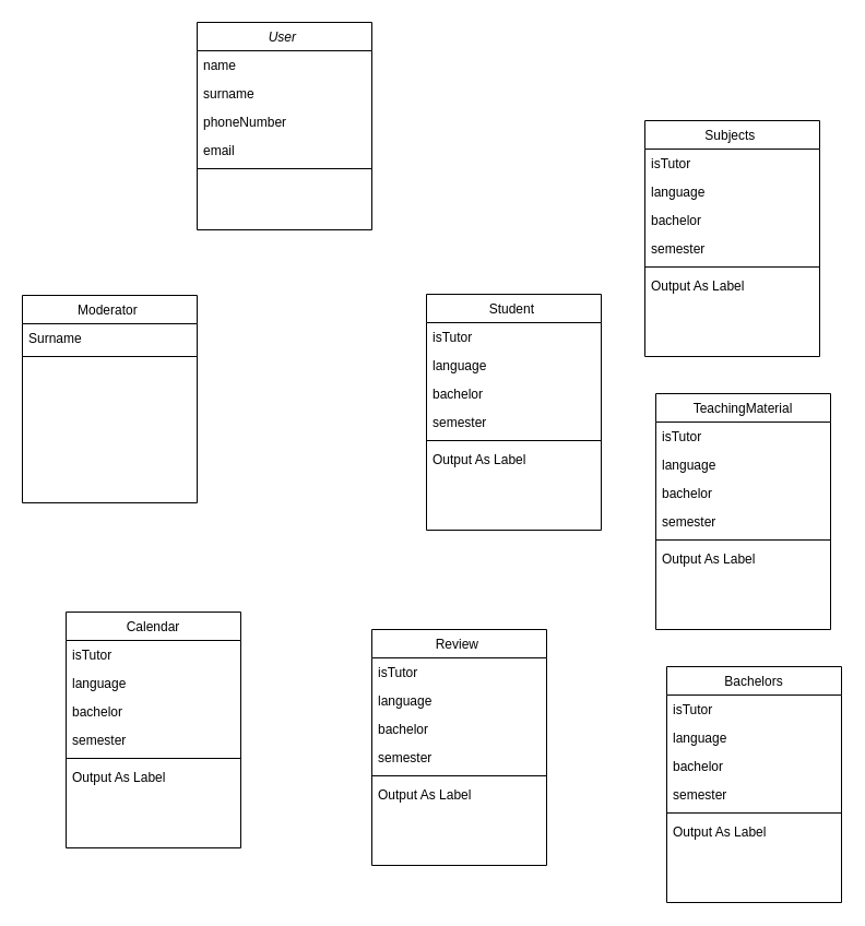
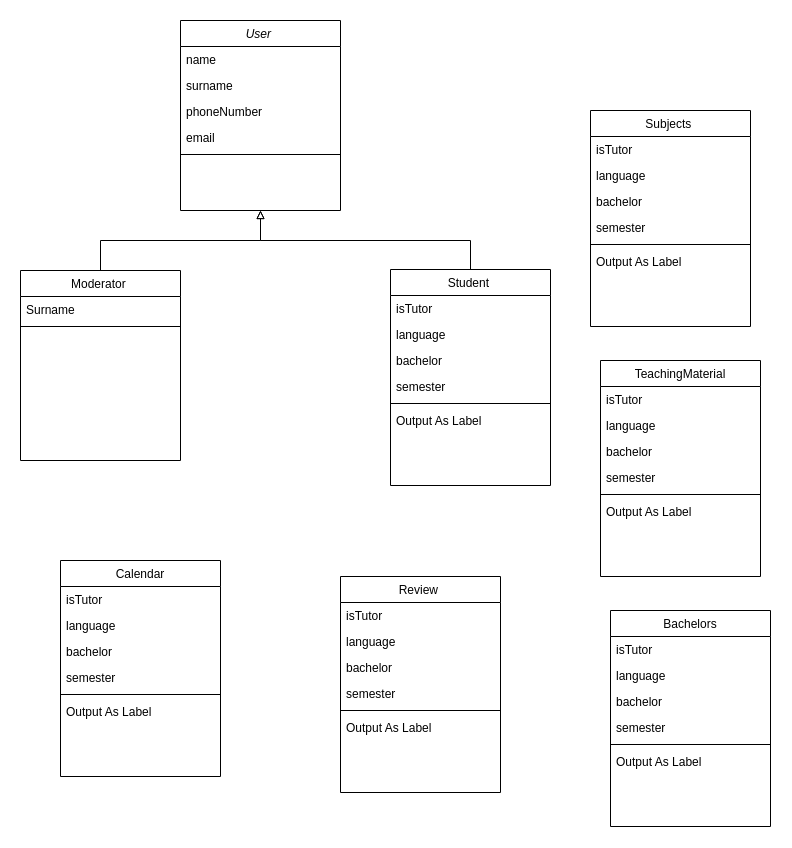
+ <mxCell id="16" style="edgeStyle=orthogonalEdgeStyle;rounded=0;orthogonalLoop=1;jettySize=auto;html=1;entryX=0.5;entryY=1;entryDx=0;entryDy=0;endArrow=block;endFill=0;" edge="1" parent="1" source="17" target="2"><mxGeometry relative="1" as="geometry" /></mxCell>
+ <mxCell id="8" style="edgeStyle=orthogonalEdgeStyle;rounded=0;orthogonalLoop=1;jettySize=auto;html=1;entryX=0.5;entryY=1;entryDx=0;entryDy=0;endArrow=block;endFill=0;" edge="1" parent="1" source="9" target="2"><mxGeometry relative="1" as="geometry"><Array as="points"><mxPoint x="470" y="240" /><mxPoint x="260" y="240" /></Array></mxGeometry></mxCell>
